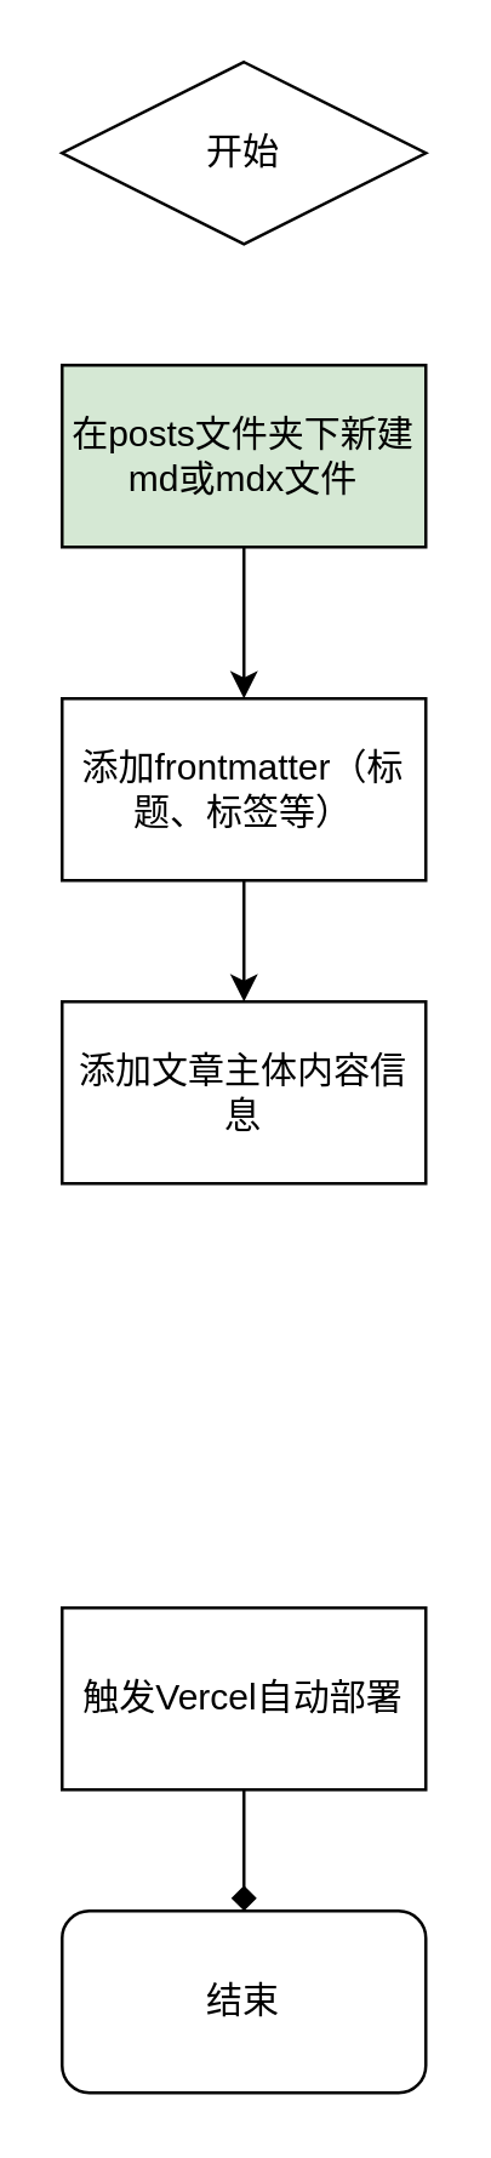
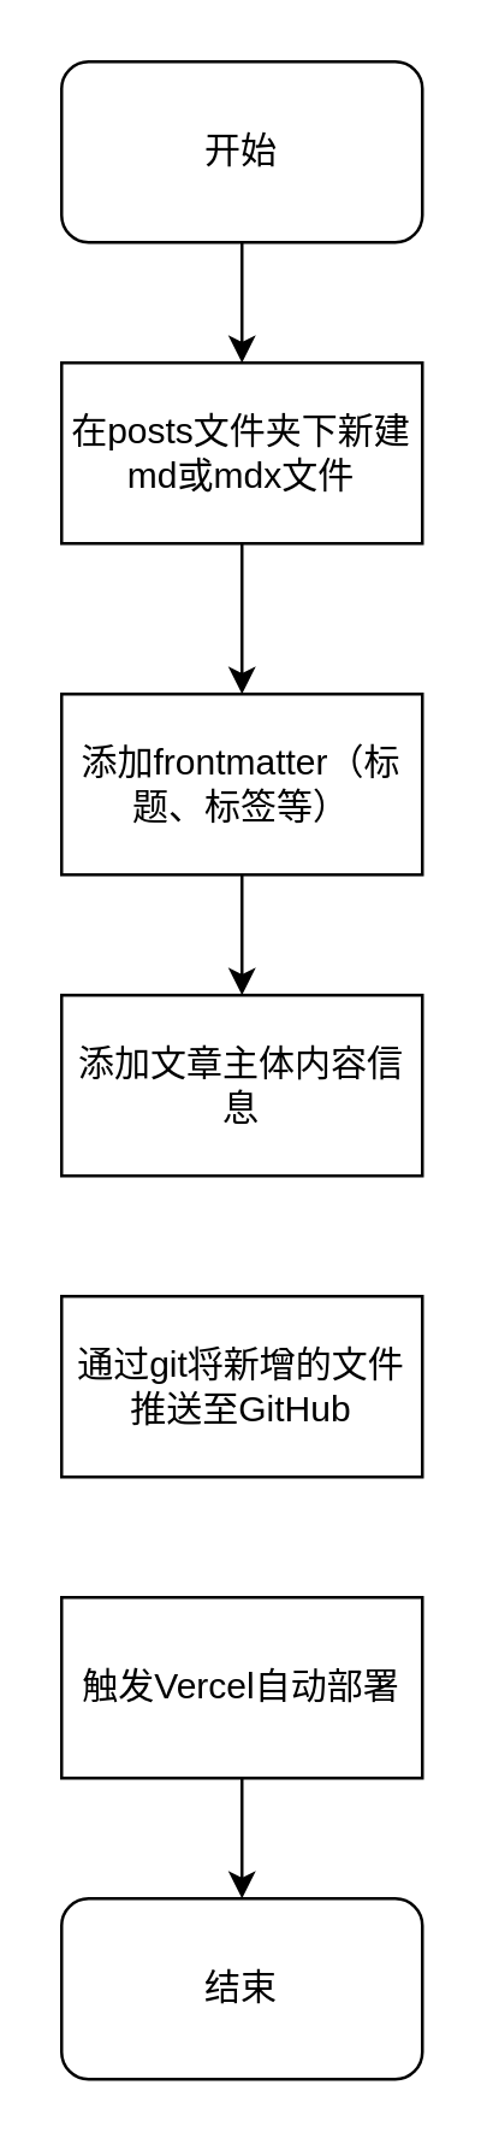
- <mxCell id="3" value="开始" style="rhombus;whiteSpace=wrap;html=1;" parent="1" vertex="1"><mxGeometry x="20" y="20" width="120" height="60" as="geometry" /></mxCell>
+ <mxCell id="3" value="开始" style="rounded=1;whiteSpace=wrap;html=1;" parent="1" vertex="1"><mxGeometry x="20" y="20" width="120" height="60" as="geometry" /></mxCell>
+ <mxCell id="2" style="edgeStyle=orthogonalEdgeStyle;rounded=0;orthogonalLoop=1;jettySize=auto;html=1;exitX=0.5;exitY=1;exitDx=0;exitDy=0;entryX=0.5;entryY=0;entryDx=0;entryDy=0;" parent="1" source="3" target="5" edge="1"><mxGeometry relative="1" as="geometry" /></mxCell>
- <mxCell id="5" value="在posts文件夹下新建md或mdx文件" style="rounded=0;whiteSpace=wrap;html=1;fillColor=#d5e8d4;" parent="1" vertex="1"><mxGeometry x="20" y="120" width="120" height="60" as="geometry" /></mxCell>
+ <mxCell id="5" value="在posts文件夹下新建md或mdx文件" style="rounded=0;whiteSpace=wrap;html=1;" parent="1" vertex="1"><mxGeometry x="20" y="120" width="120" height="60" as="geometry" /></mxCell>
+ <mxCell id="9" value="通过git将新增的文件推送至GitHub" style="rounded=0;whiteSpace=wrap;html=1;" parent="1" vertex="1"><mxGeometry x="20" y="430" width="120" height="60" as="geometry" /></mxCell>
- <mxCell id="10" style="edgeStyle=orthogonalEdgeStyle;rounded=0;orthogonalLoop=1;jettySize=auto;html=1;entryX=0.5;entryY=0;entryDx=0;entryDy=0;endArrow=diamond;" parent="1" source="11" target="12" edge="1"><mxGeometry relative="1" as="geometry" /></mxCell>
+ <mxCell id="10" style="edgeStyle=orthogonalEdgeStyle;rounded=0;orthogonalLoop=1;jettySize=auto;html=1;entryX=0.5;entryY=0;entryDx=0;entryDy=0;" parent="1" source="11" target="12" edge="1"><mxGeometry relative="1" as="geometry" /></mxCell>
